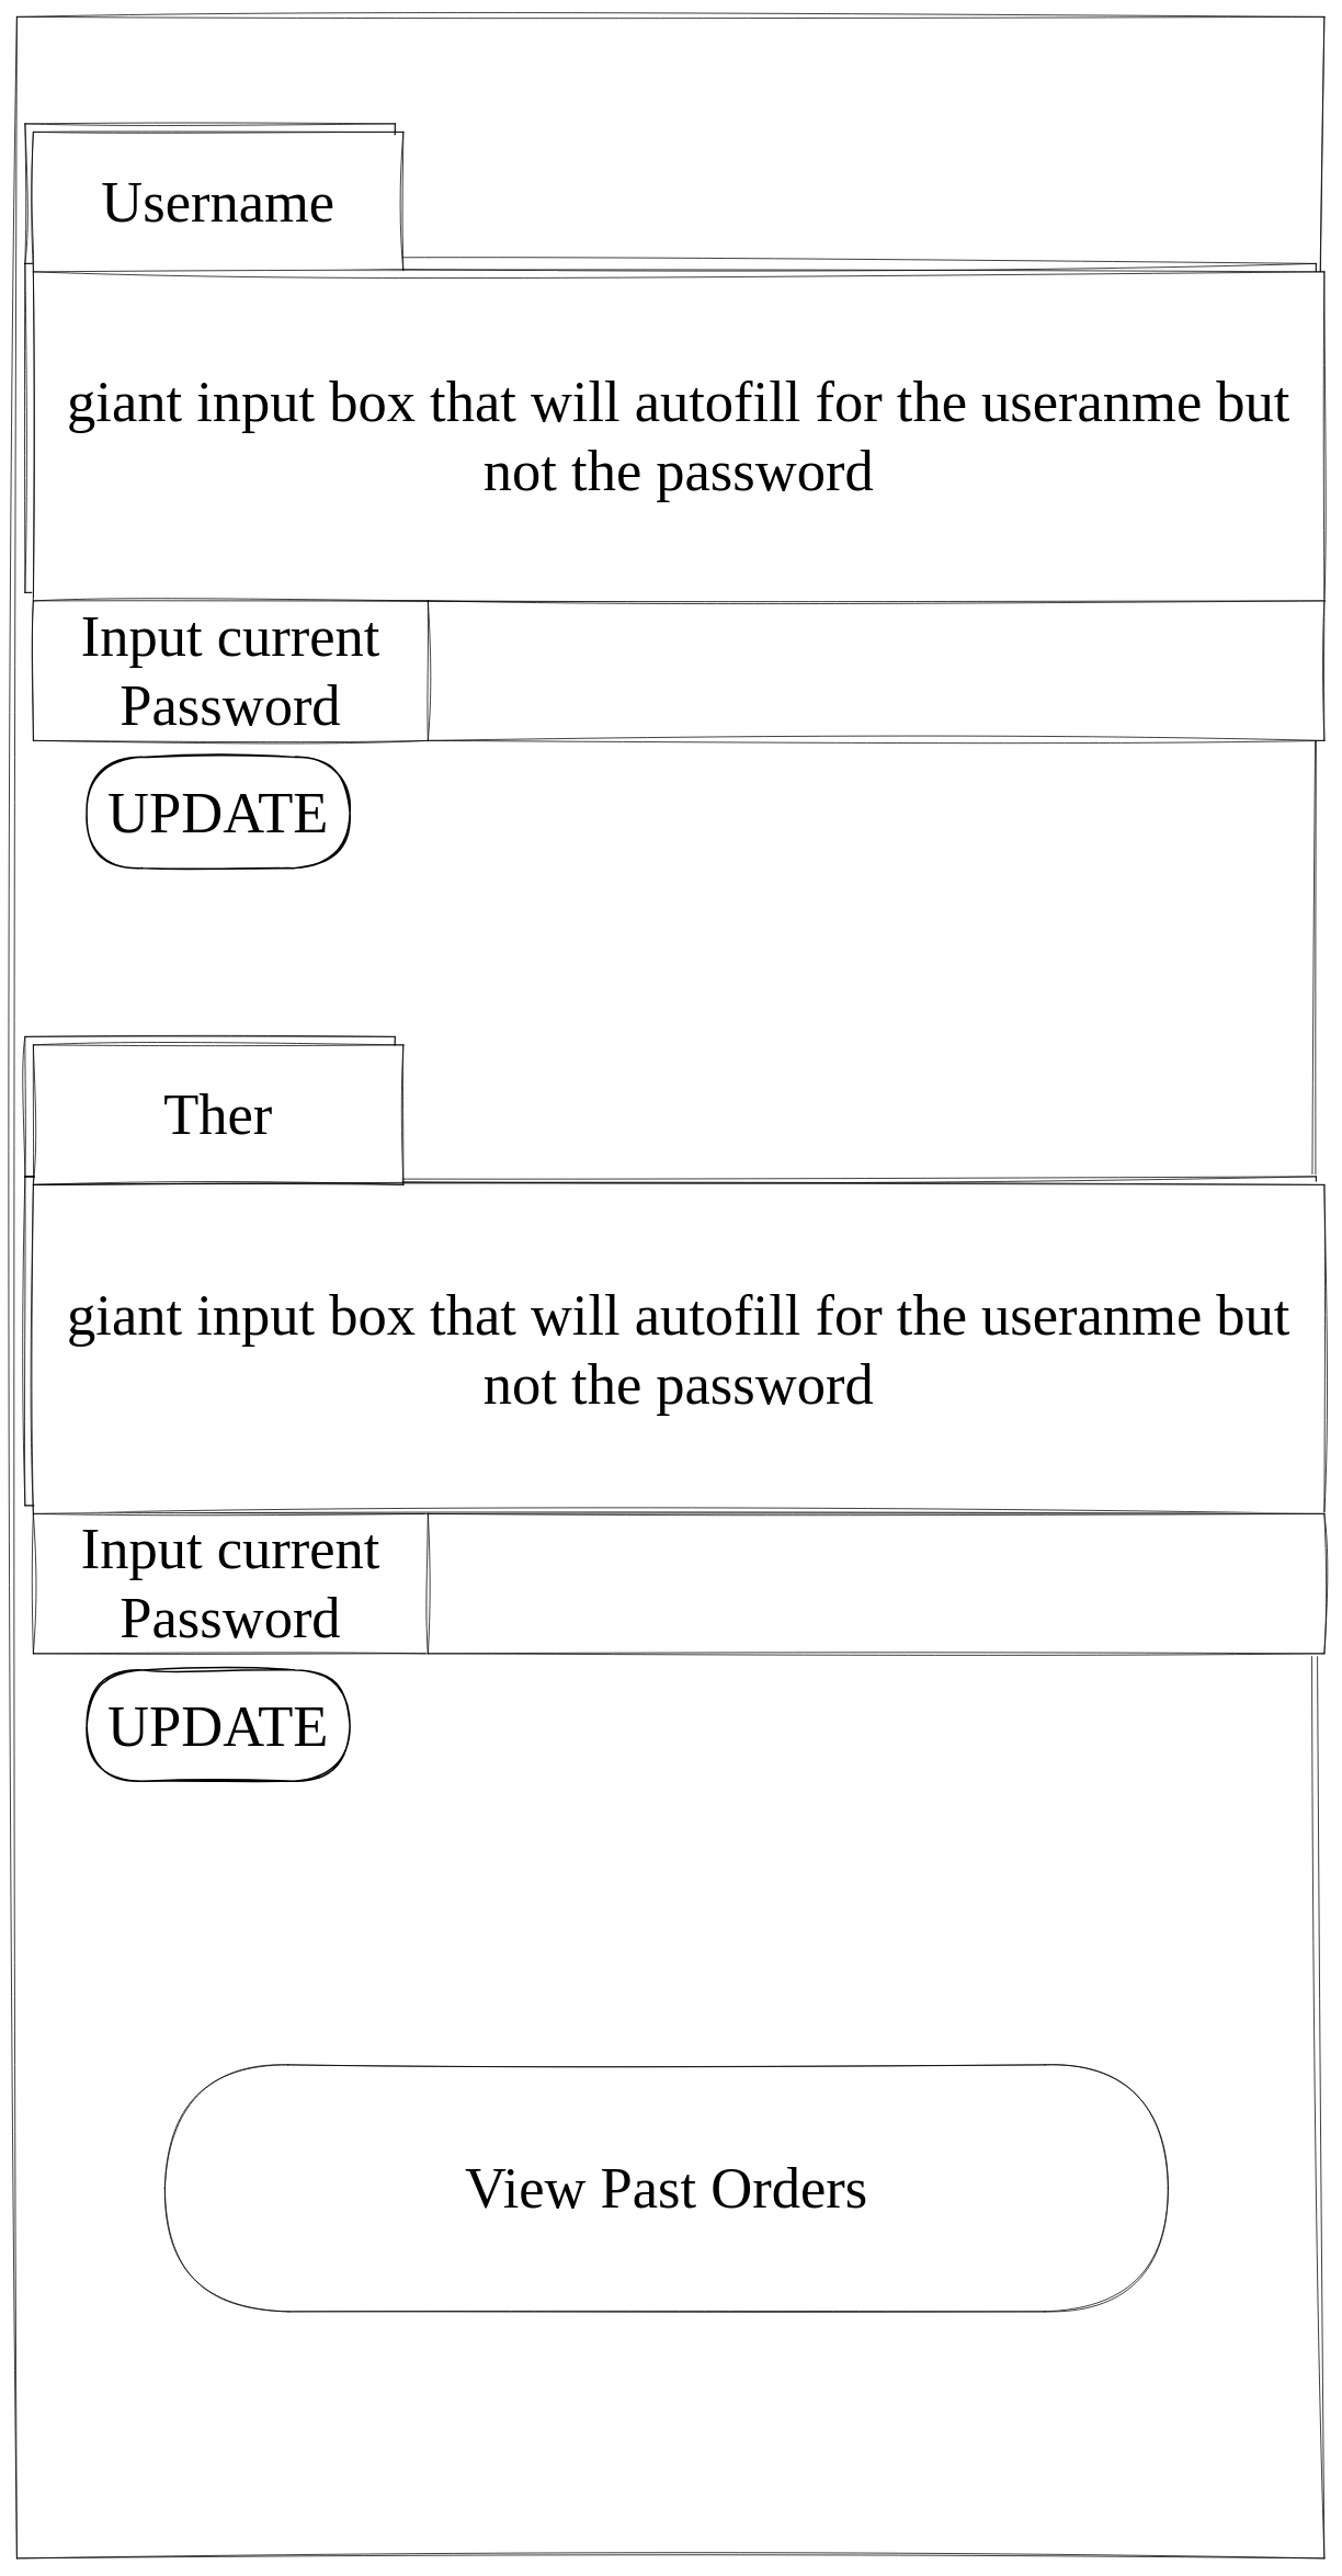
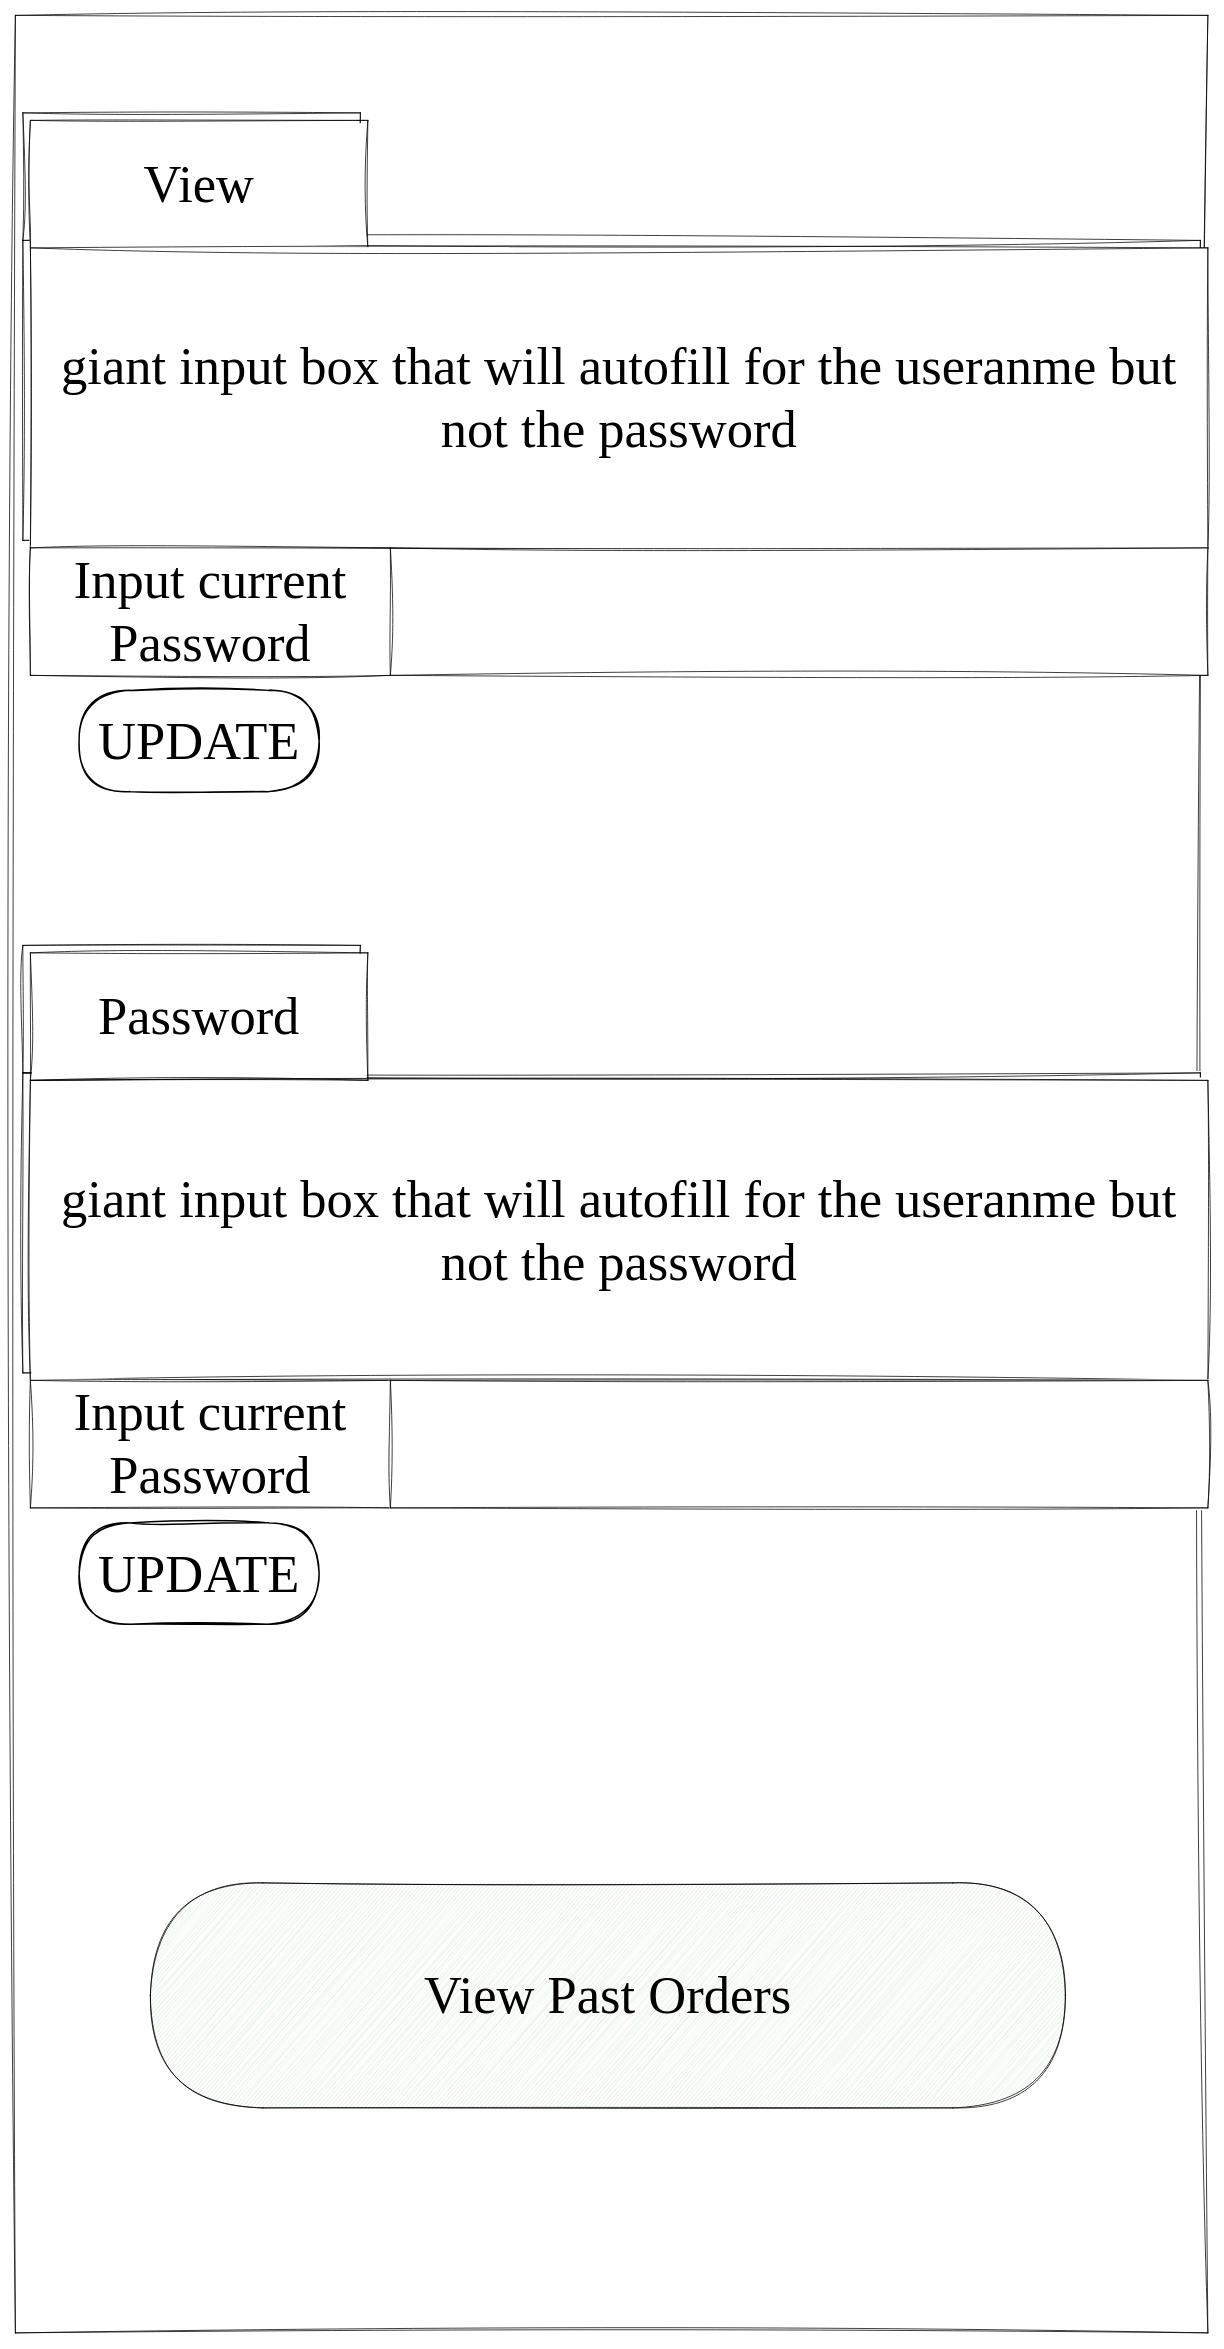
- <mxCell id="5" value="Username" style="rounded=0;whiteSpace=wrap;html=1;sketch=1;hachureGap=4;jiggle=2;curveFitting=1;fontFamily=Architects Daughter;fontSource=https%3A%2F%2Ffonts.googleapis.com%2Fcss%3Ffamily%3DArchitects%2BDaughter;fontSize=70;" vertex="1" parent="1"><mxGeometry x="40" y="160" width="450" height="170" as="geometry" /></mxCell>
+ <mxCell id="5" value="View" style="rounded=0;whiteSpace=wrap;html=1;sketch=1;hachureGap=4;jiggle=2;curveFitting=1;fontFamily=Architects Daughter;fontSource=https%3A%2F%2Ffonts.googleapis.com%2Fcss%3Ffamily%3DArchitects%2BDaughter;fontSize=70;" vertex="1" parent="1"><mxGeometry x="40" y="160" width="450" height="170" as="geometry" /></mxCell>
- <mxCell id="13" value="Ther" style="rounded=0;whiteSpace=wrap;html=1;sketch=1;hachureGap=4;jiggle=2;curveFitting=1;fontFamily=Architects Daughter;fontSource=https%3A%2F%2Ffonts.googleapis.com%2Fcss%3Ffamily%3DArchitects%2BDaughter;fontSize=70;" vertex="1" parent="1"><mxGeometry x="40" y="1270" width="450" height="170" as="geometry" /></mxCell>
+ <mxCell id="13" value="Password" style="rounded=0;whiteSpace=wrap;html=1;sketch=1;hachureGap=4;jiggle=2;curveFitting=1;fontFamily=Architects Daughter;fontSource=https%3A%2F%2Ffonts.googleapis.com%2Fcss%3Ffamily%3DArchitects%2BDaughter;fontSize=70;" vertex="1" parent="1"><mxGeometry x="40" y="1270" width="450" height="170" as="geometry" /></mxCell>
- <mxCell id="8" value="&lt;font style=&quot;font-size: 70px;&quot;&gt;View Past Orders&lt;/font&gt;" style="rounded=1;whiteSpace=wrap;html=1;sketch=1;hachureGap=4;jiggle=2;curveFitting=1;fontFamily=Architects Daughter;fontSource=https%3A%2F%2Ffonts.googleapis.com%2Fcss%3Ffamily%3DArchitects%2BDaughter;fontSize=70;arcSize=50;" vertex="1" parent="1"><mxGeometry x="200" y="2510" width="1220" height="300" as="geometry" /></mxCell>
+ <mxCell id="8" value="&lt;font style=&quot;font-size: 70px;&quot;&gt;View Past Orders&lt;/font&gt;" style="rounded=1;whiteSpace=wrap;html=1;sketch=1;hachureGap=4;jiggle=2;curveFitting=1;fontFamily=Architects Daughter;fontSource=https%3A%2F%2Ffonts.googleapis.com%2Fcss%3Ffamily%3DArchitects%2BDaughter;fontSize=70;arcSize=50;fillColor=#d5e8d4;" vertex="1" parent="1"><mxGeometry x="200" y="2510" width="1220" height="300" as="geometry" /></mxCell>
